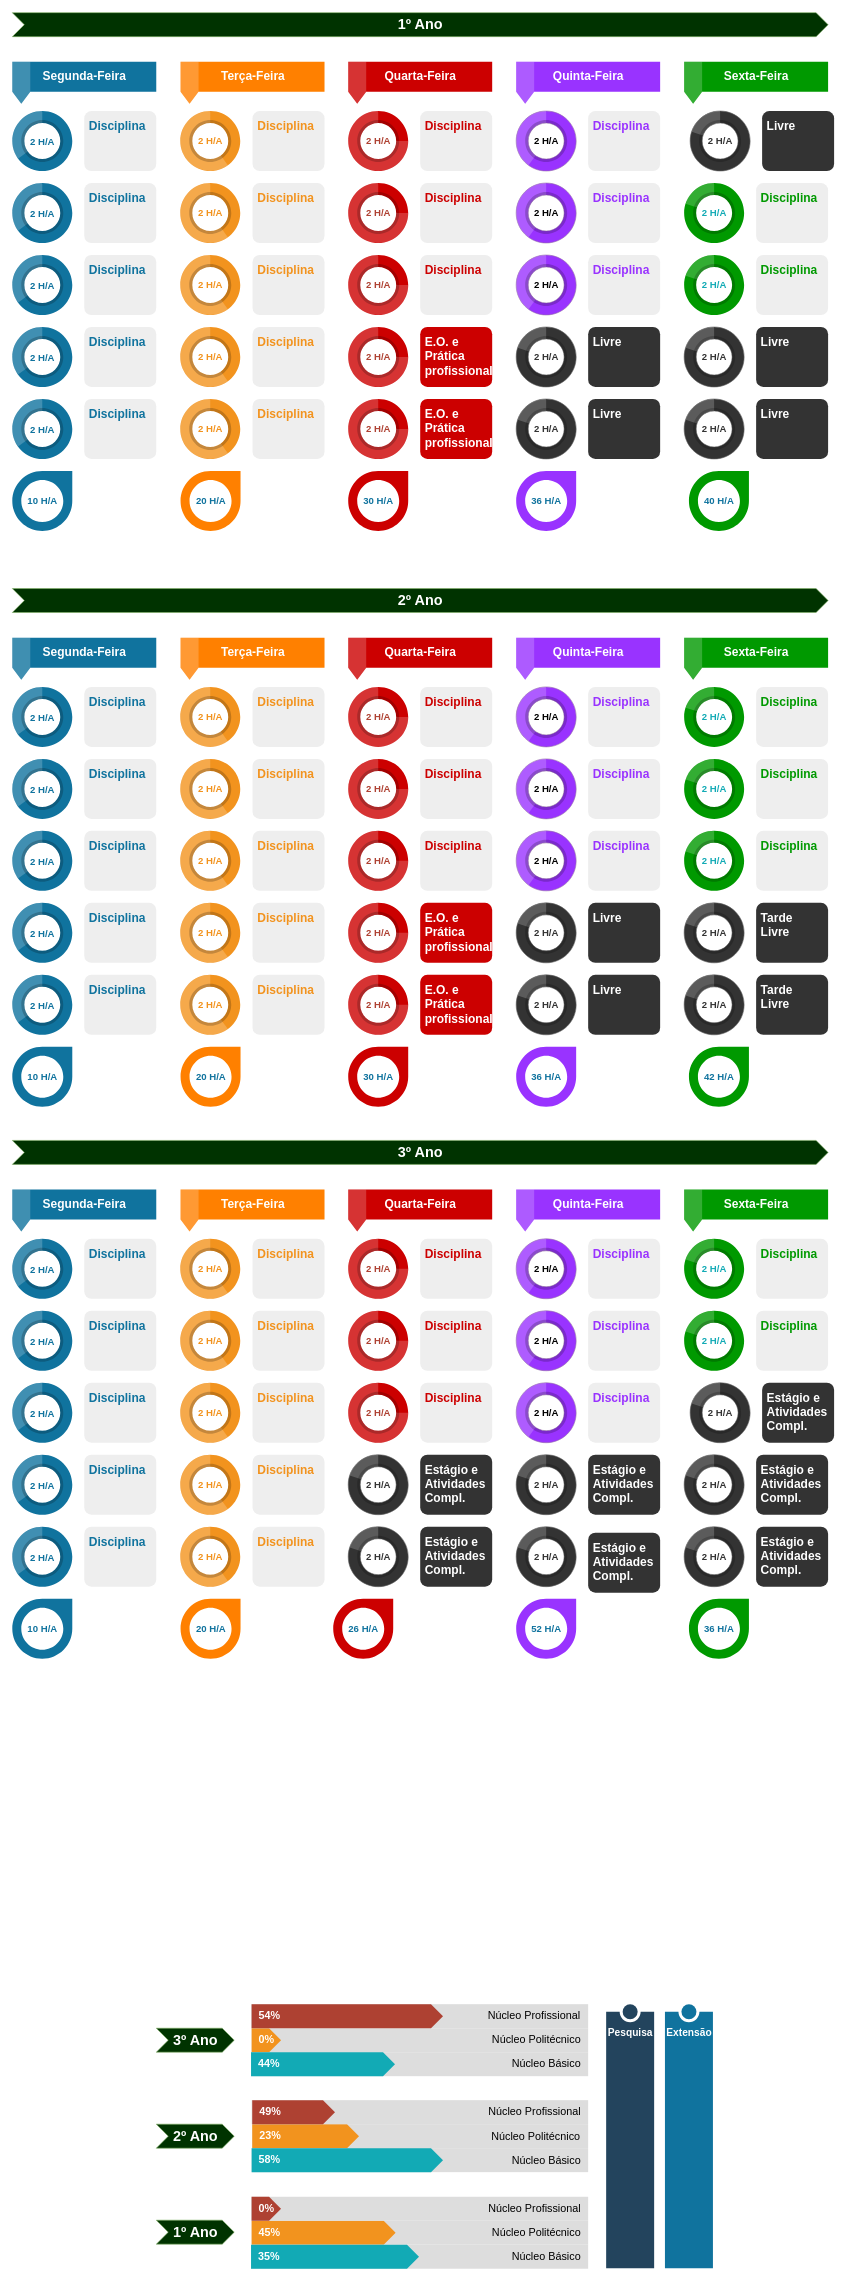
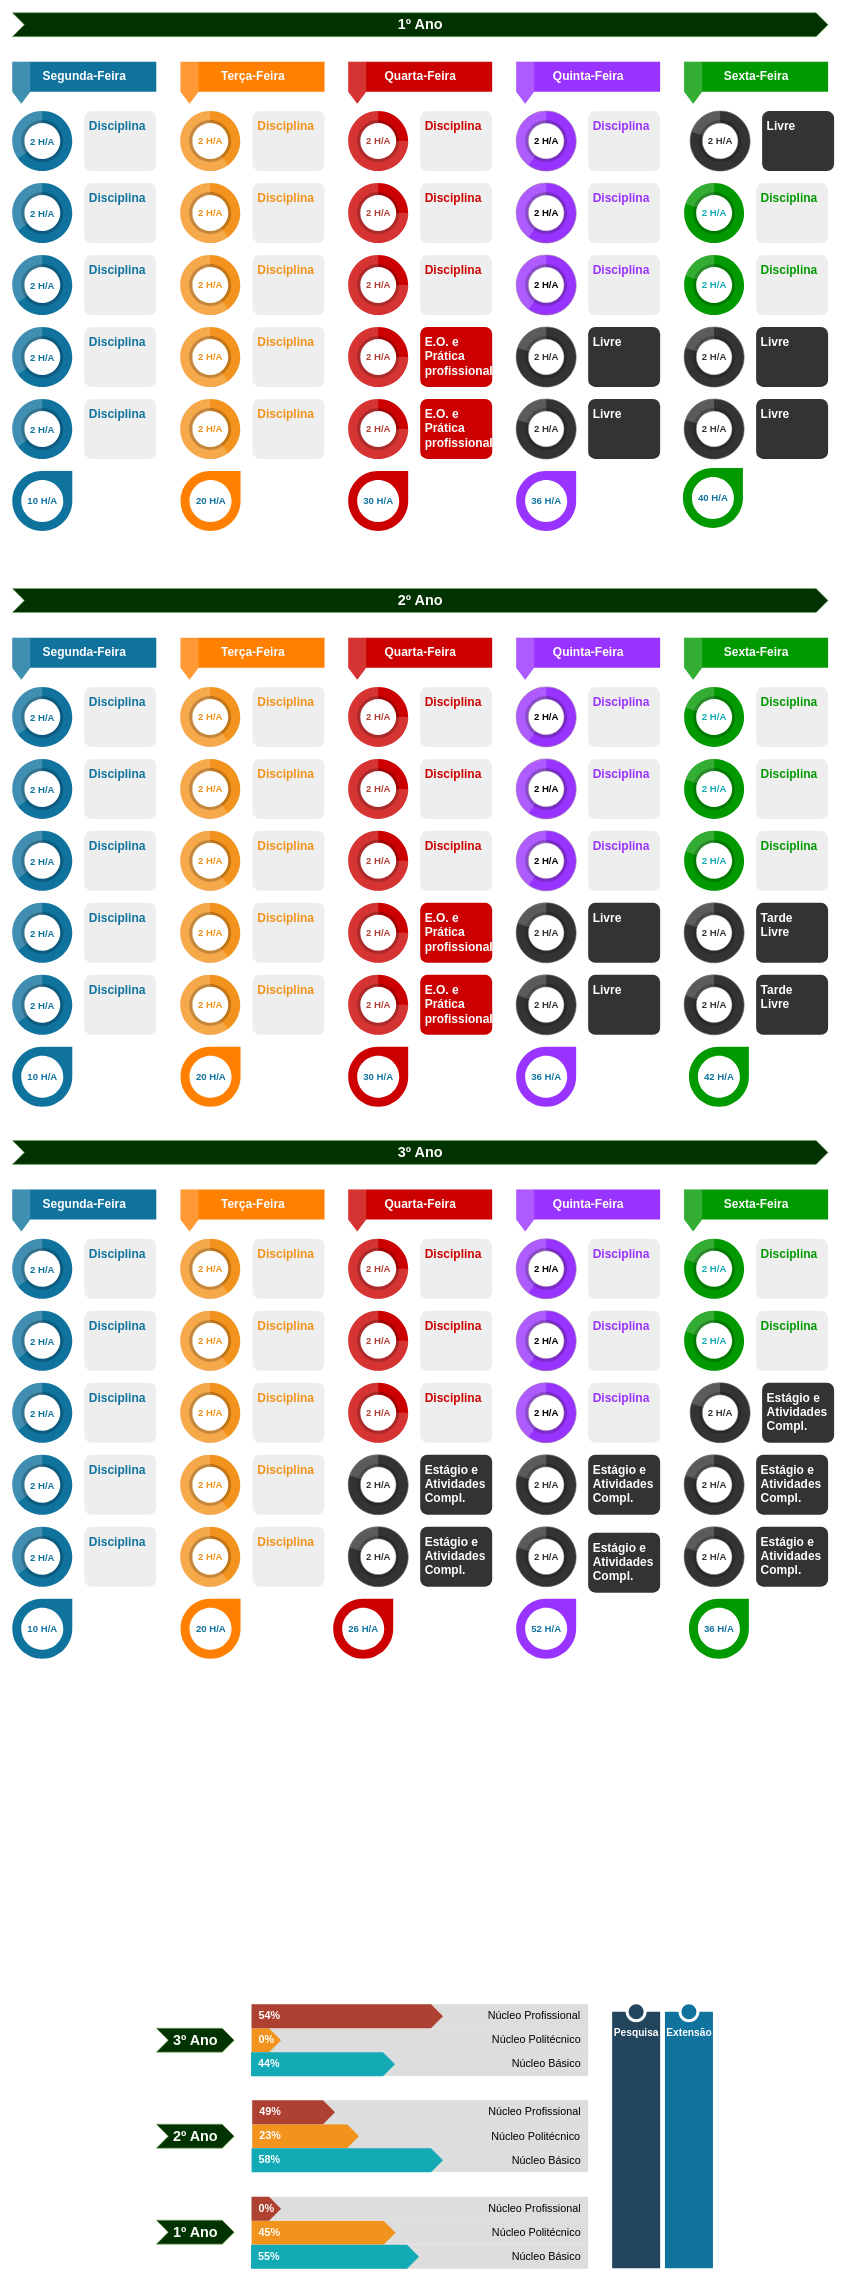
- <mxCell id="55" value="40 H/A" style="verticalLabelPosition=middle;verticalAlign=middle;html=1;shape=mxgraph.infographic.circularCallout;dy=15;fillColor=#009900;strokeColor=none;labelPosition=center;align=center;fontColor=#10739E;fontStyle=1;fontSize=16;" parent="1" vertex="1"><mxGeometry x="1148" y="784" width="100" height="100" as="geometry" /></mxCell>
+ <mxCell id="55" value="40 H/A" style="verticalLabelPosition=middle;verticalAlign=middle;html=1;shape=mxgraph.infographic.circularCallout;dy=15;fillColor=#009900;strokeColor=none;labelPosition=center;align=center;fontColor=#10739E;fontStyle=1;fontSize=16;" parent="1" vertex="1"><mxGeometry x="1138" y="779" width="100" height="100" as="geometry" /></mxCell>
- <mxCell id="216" value="Pesquisa" style="verticalLabelPosition=middle;verticalAlign=top;html=1;shape=mxgraph.infographic.numberedEntryVert;dy=25;strokeColor=none;fontSize=17;fontColor=#FFFFFF;align=center;labelPosition=center;spacingTop=32;fontStyle=1;fillColor=#23445D;" parent="1" vertex="1"><mxGeometry x="1010" y="3340" width="80" height="440" as="geometry" /></mxCell>
+ <mxCell id="216" value="Pesquisa" style="verticalLabelPosition=middle;verticalAlign=top;html=1;shape=mxgraph.infographic.numberedEntryVert;dy=25;strokeColor=none;fontSize=17;fontColor=#FFFFFF;align=center;labelPosition=center;spacingTop=32;fontStyle=1;fillColor=#23445D;" parent="1" vertex="1"><mxGeometry x="1020" y="3340" width="80" height="440" as="geometry" /></mxCell>
- <mxCell id="190" value="35%" style="html=1;shape=mxgraph.infographic.ribbonSimple;notch1=0;notch2=20;fillColor=#12AAB5;strokeColor=none;align=left;verticalAlign=middle;fontColor=#ffffff;fontSize=18;spacingLeft=10;fontStyle=1;shadow=0;" parent="1" vertex="1"><mxGeometry x="418" y="3741" width="280" height="40" as="geometry" /></mxCell>
+ <mxCell id="190" value="55%" style="html=1;shape=mxgraph.infographic.ribbonSimple;notch1=0;notch2=20;fillColor=#12AAB5;strokeColor=none;align=left;verticalAlign=middle;fontColor=#ffffff;fontSize=18;spacingLeft=10;fontStyle=1;shadow=0;" parent="1" vertex="1"><mxGeometry x="418" y="3741" width="280" height="40" as="geometry" /></mxCell>
